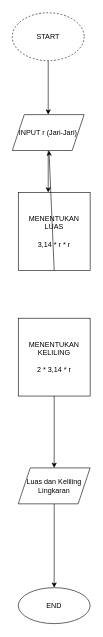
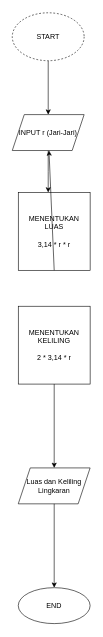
- <mxCell id="7" value="MENENTUKAN KELILING&lt;br&gt;&lt;br&gt;2 * 3,14 * r" style="whiteSpace=wrap;html=1;" parent="1" vertex="1"><mxGeometry x="30" y="530" width="120" height="130" as="geometry" /></mxCell>
+ <mxCell id="7" value="MENENTUKAN KELILING&lt;br&gt;&lt;br&gt;2 * 3,14 * r" style="whiteSpace=wrap;html=1;" parent="1" vertex="1"><mxGeometry x="30" y="510" width="120" height="130" as="geometry" /></mxCell>
